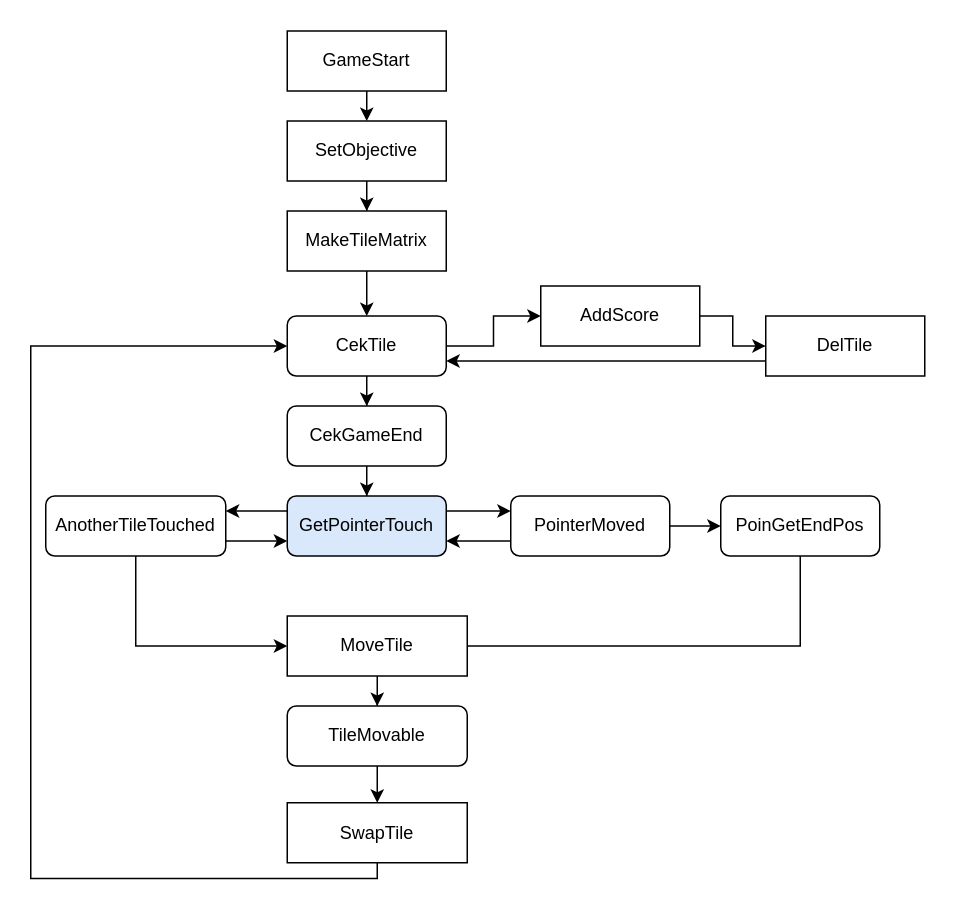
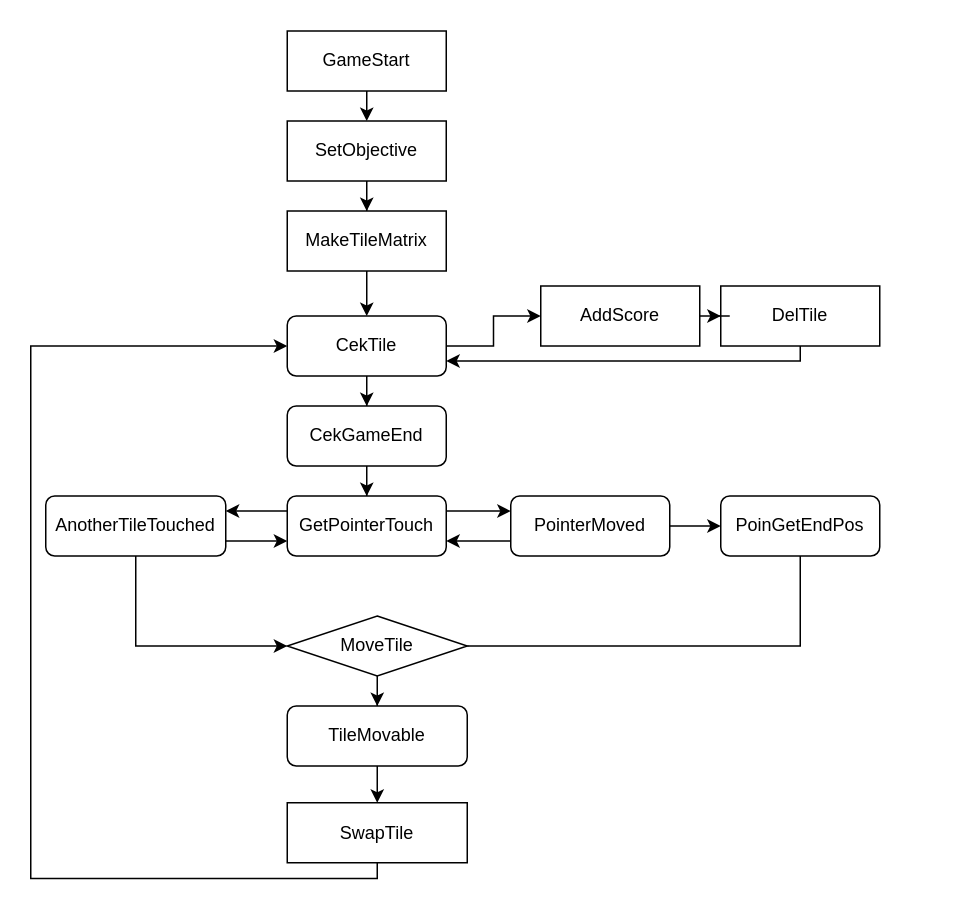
- <mxCell id="27" value="DelTile" style="rounded=0;whiteSpace=wrap;html=1;" vertex="1" parent="1"><mxGeometry x="510" y="210" width="106" height="40" as="geometry" /></mxCell>
+ <mxCell id="27" value="DelTile" style="rounded=0;whiteSpace=wrap;html=1;" vertex="1" parent="1"><mxGeometry x="480" y="190" width="106" height="40" as="geometry" /></mxCell>
- <mxCell id="9" value="GetPointerTouch" style="rounded=1;whiteSpace=wrap;html=1;fillColor=#dae8fc;" vertex="1" parent="1"><mxGeometry x="191" y="330" width="106" height="40" as="geometry" /></mxCell>
+ <mxCell id="9" value="GetPointerTouch" style="rounded=1;whiteSpace=wrap;html=1;" vertex="1" parent="1"><mxGeometry x="191" y="330" width="106" height="40" as="geometry" /></mxCell>
- <mxCell id="21" value="MoveTile" style="rounded=0;whiteSpace=wrap;html=1;" vertex="1" parent="1"><mxGeometry x="191" y="410" width="120" height="40" as="geometry" /></mxCell>
+ <mxCell id="21" value="MoveTile" style="rhombus;whiteSpace=wrap;html=1;" vertex="1" parent="1"><mxGeometry x="191" y="410" width="120" height="40" as="geometry" /></mxCell>
